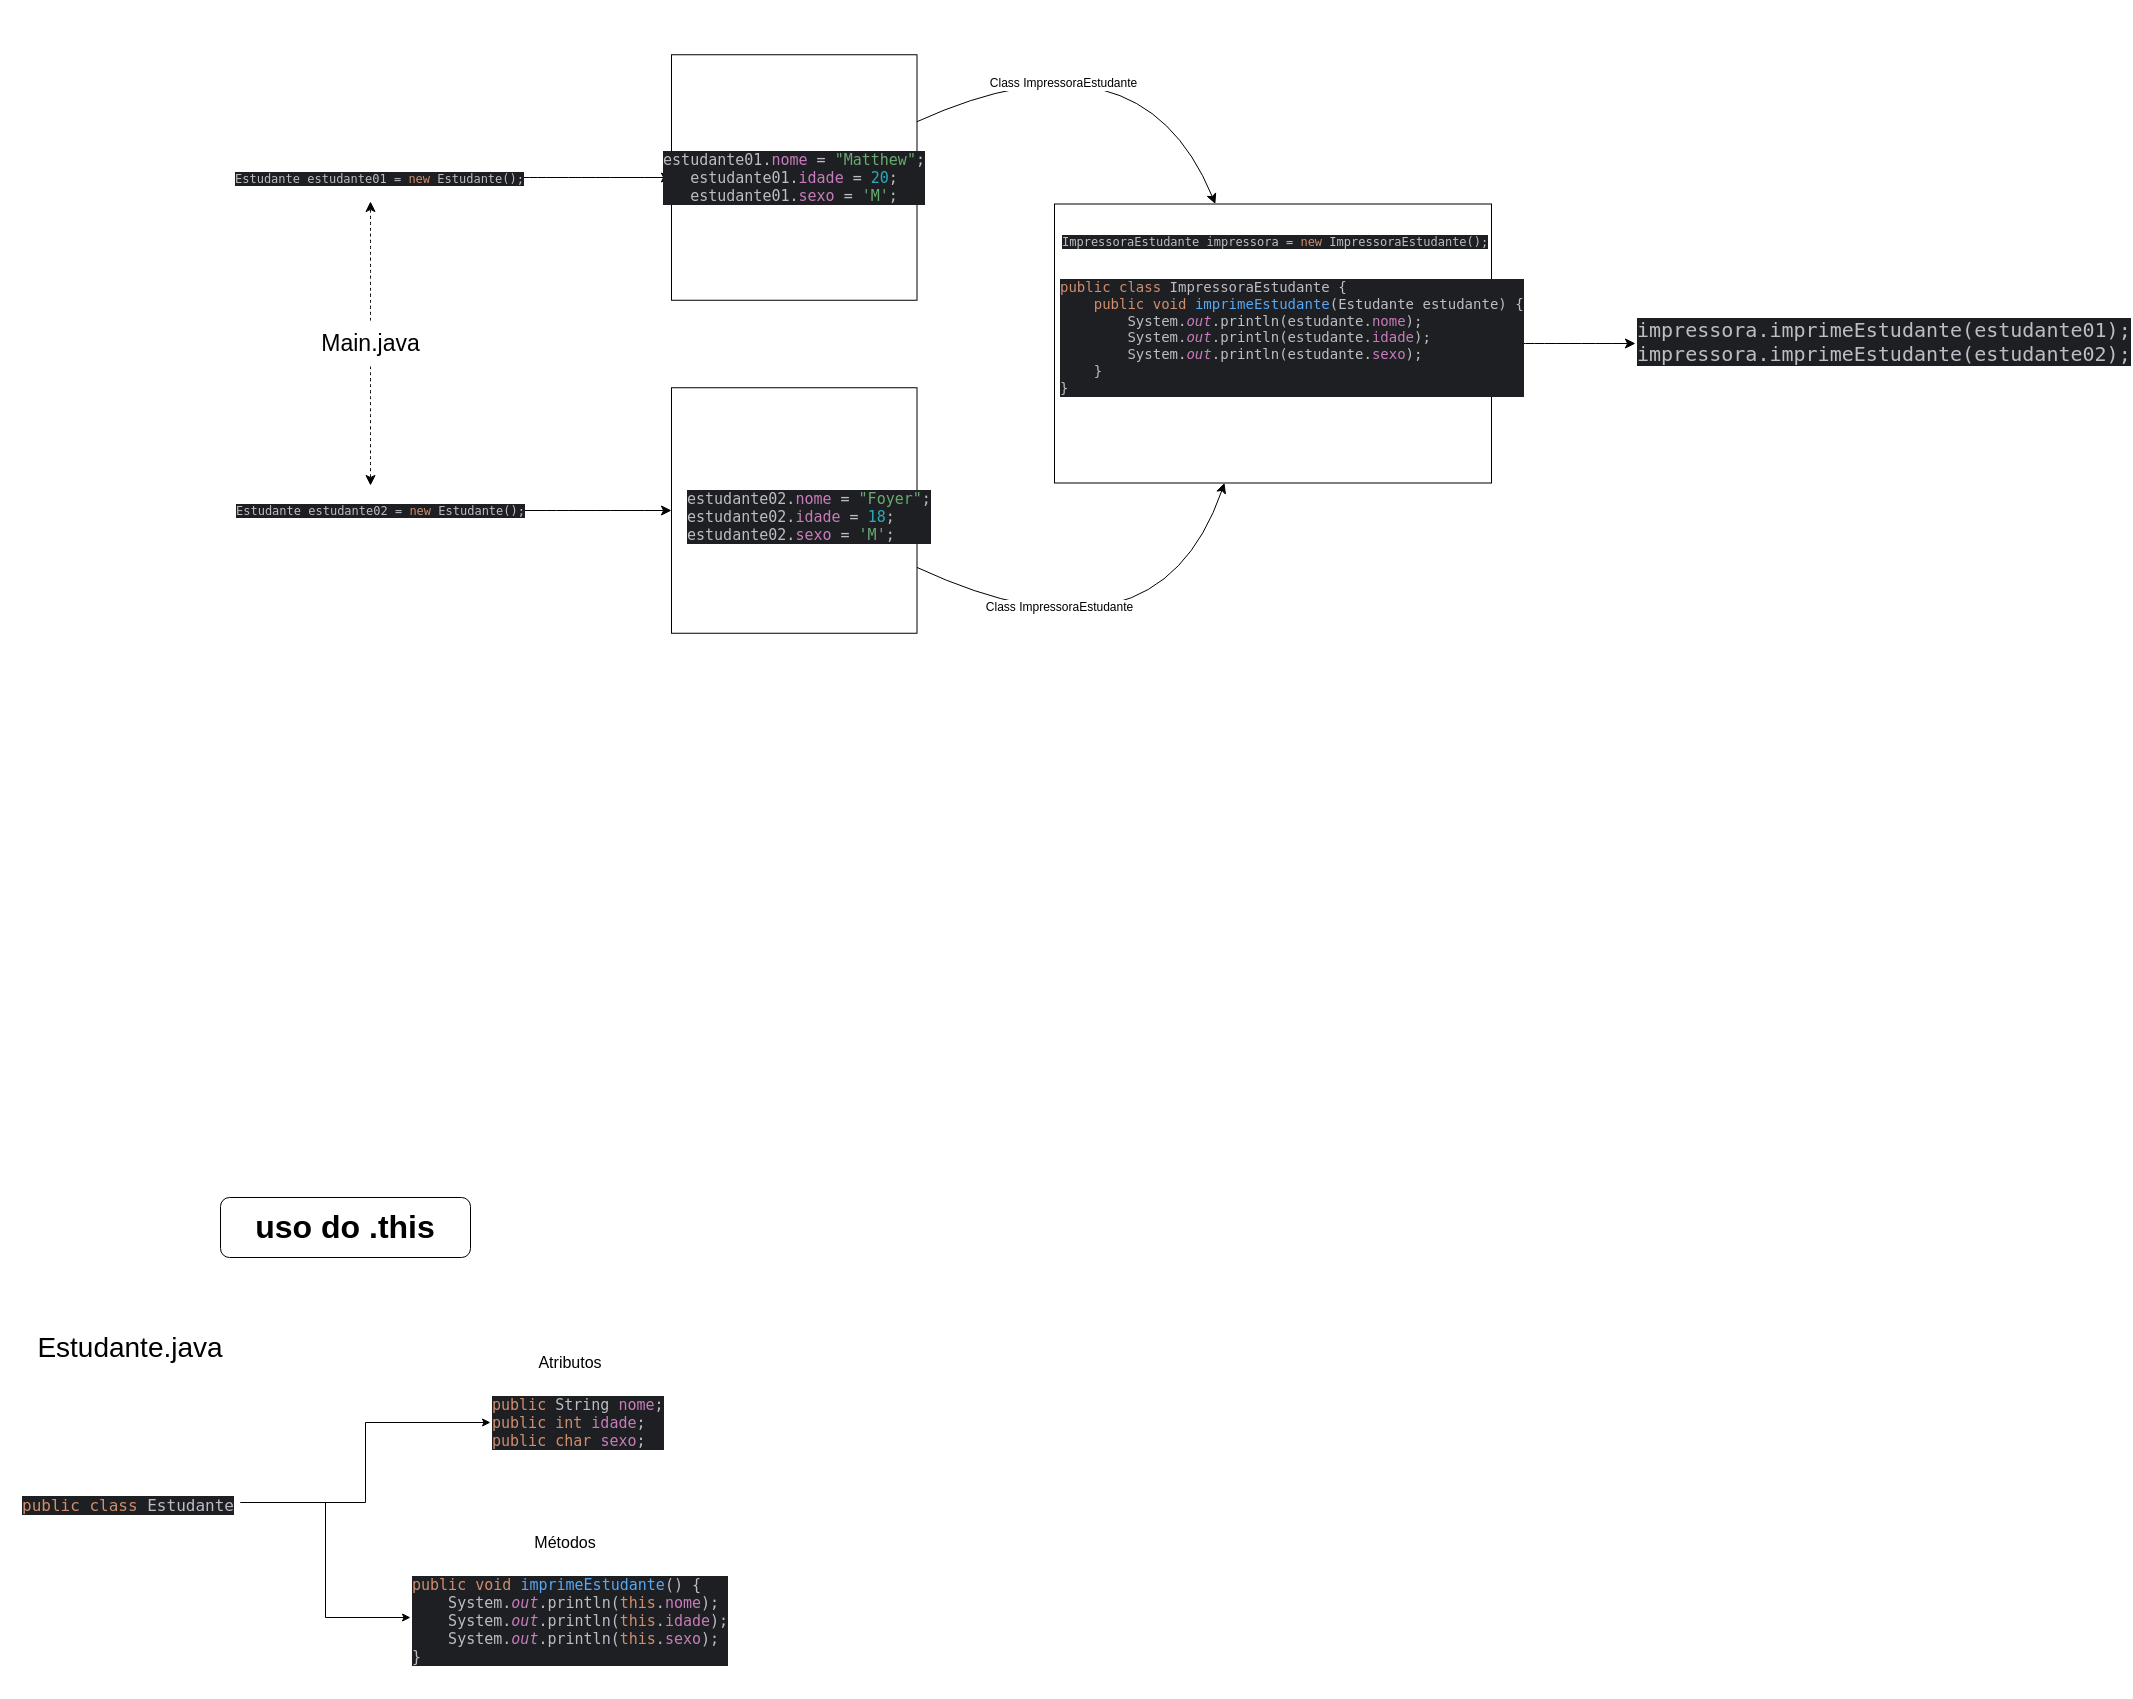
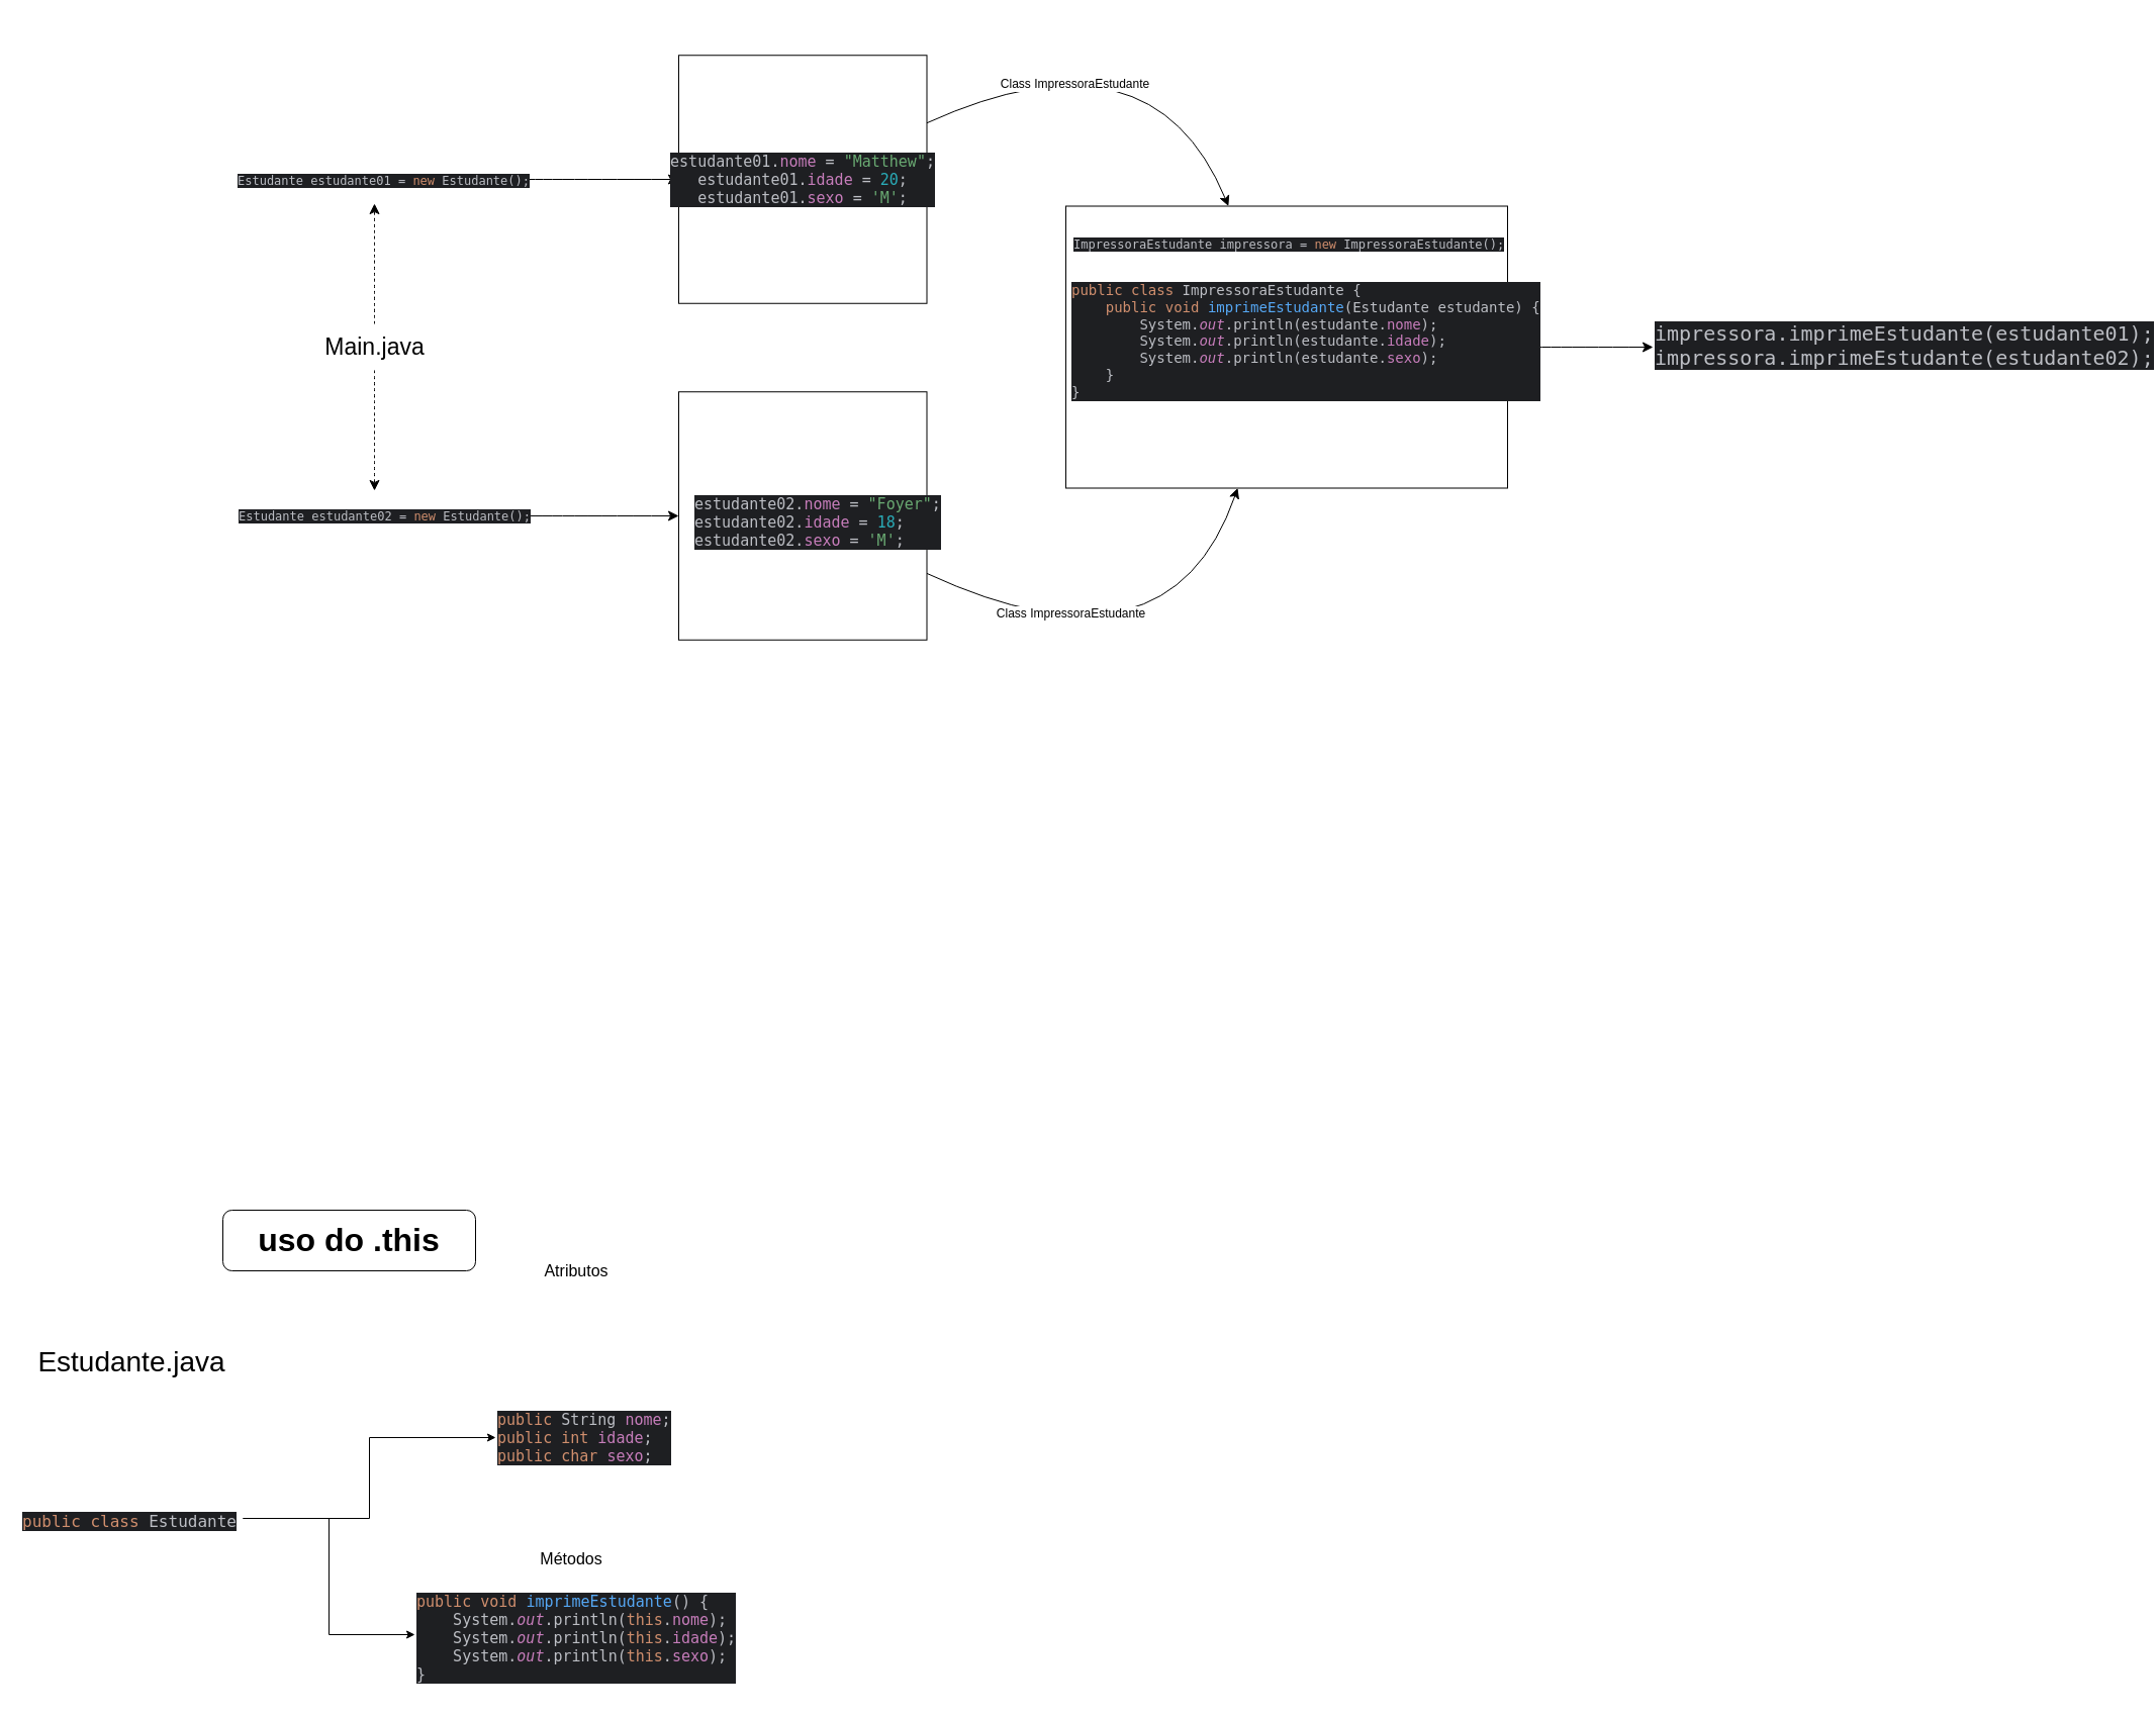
- <mxCell id="27" value="&lt;font style=&quot;font-size: 16px;&quot;&gt;Atributos&lt;/font&gt;" style="text;strokeColor=none;align=center;fillColor=none;html=1;verticalAlign=middle;whiteSpace=wrap;rounded=0;" vertex="1" parent="1"><mxGeometry x="540" y="1347" width="60" height="30" as="geometry" /></mxCell>
+ <mxCell id="27" value="&lt;font style=&quot;font-size: 16px;&quot;&gt;Atributos&lt;/font&gt;" style="text;strokeColor=none;align=center;fillColor=none;html=1;verticalAlign=middle;whiteSpace=wrap;rounded=0;" vertex="1" parent="1"><mxGeometry x="540" y="1242" width="60" height="30" as="geometry" /></mxCell>
